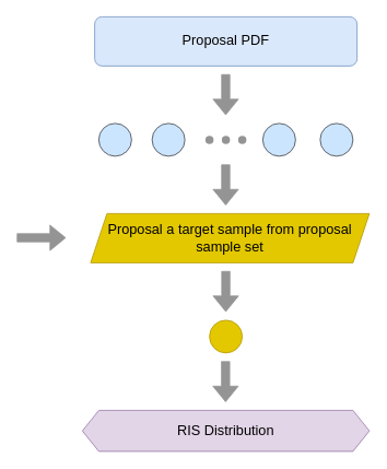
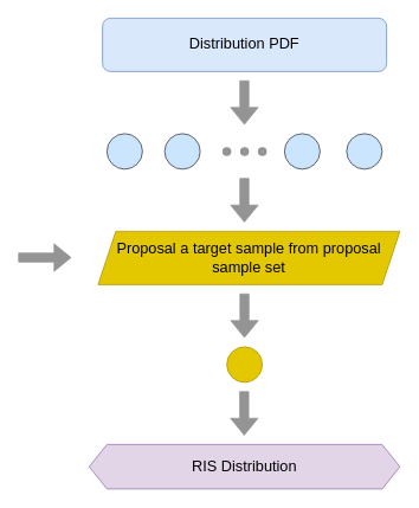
- <mxCell id="2" value="&lt;font style=&quot;font-size: 17px;&quot;&gt;Proposal PDF&lt;/font&gt;" style="rounded=1;whiteSpace=wrap;html=1;fillColor=#dae8fc;strokeColor=#6c8ebf;" parent="1" vertex="1"><mxGeometry x="115" y="20" width="320" height="60" as="geometry" /></mxCell>
+ <mxCell id="2" value="&lt;font style=&quot;font-size: 17px;&quot;&gt;Distribution PDF&lt;/font&gt;" style="rounded=1;whiteSpace=wrap;html=1;fillColor=#dae8fc;strokeColor=#6c8ebf;" parent="1" vertex="1"><mxGeometry x="115" y="20" width="320" height="60" as="geometry" /></mxCell>
